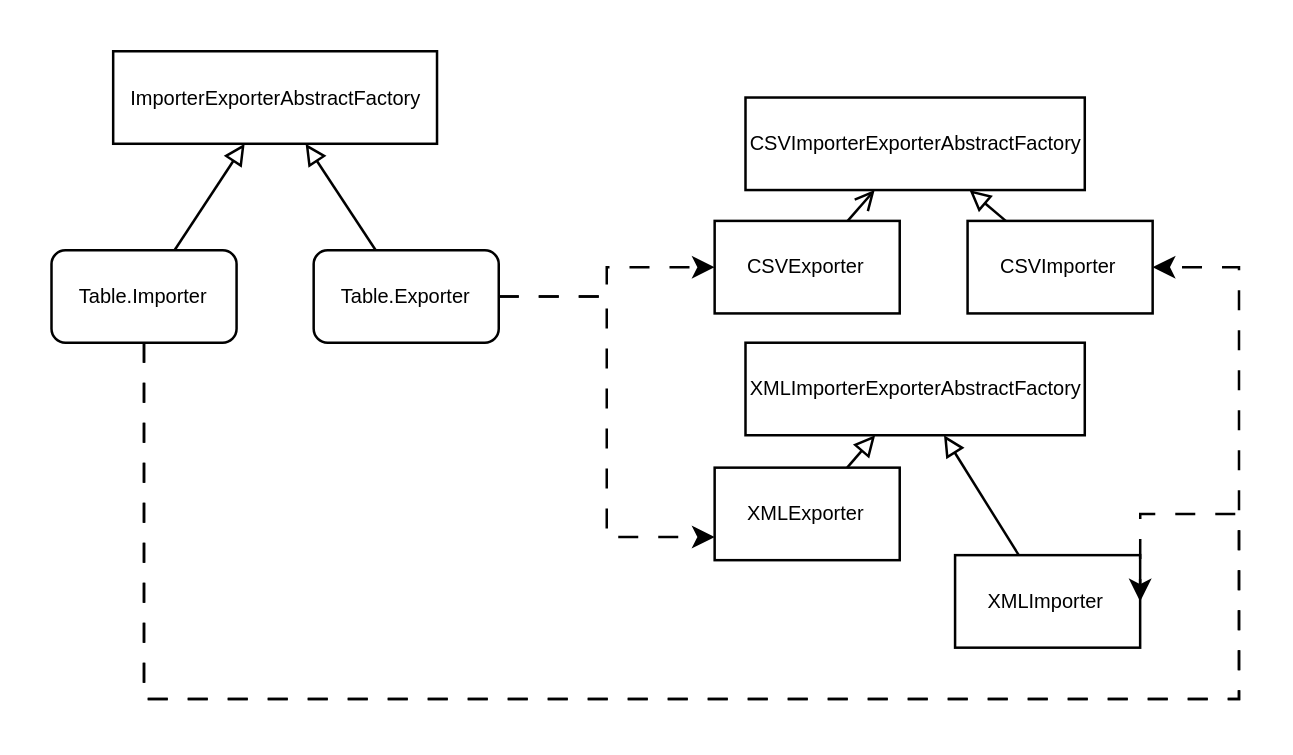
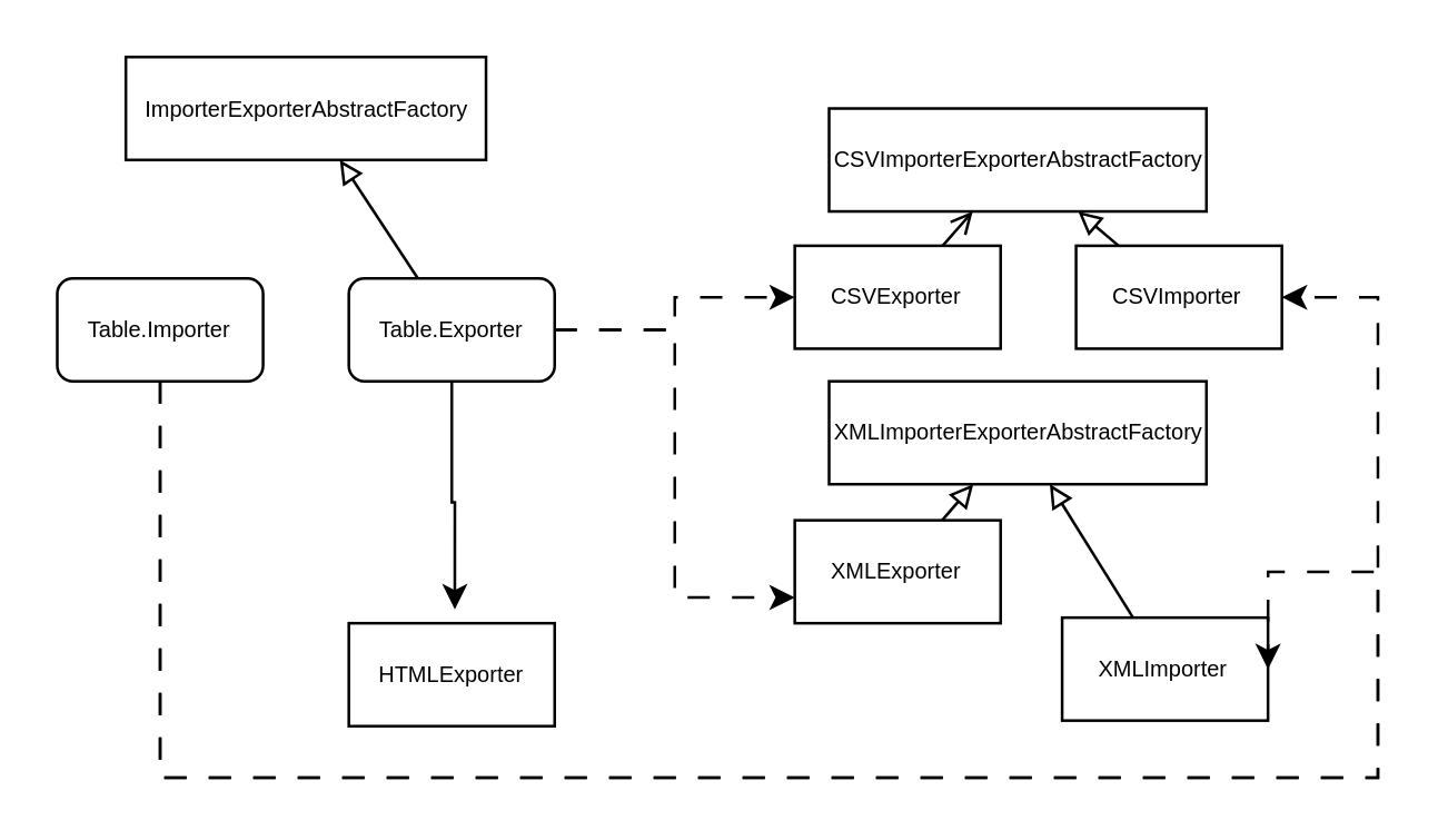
- <mxCell id="19" value="" style="endArrow=block;html=1;rounded=0;endFill=0;" parent="2" source="11" target="3" edge="1"><mxGeometry width="50" height="50" relative="1" as="geometry"><mxPoint x="55.519" y="74.026" as="sourcePoint" /><mxPoint x="86.364" y="43.182" as="targetPoint" /></mxGeometry></mxCell>
+ <mxCell id="22" style="edgeStyle=orthogonalEdgeStyle;rounded=0;orthogonalLoop=1;jettySize=auto;html=1;entryX=0.515;entryY=-0.135;entryDx=0;entryDy=0;entryPerimeter=0;" edge="1" parent="2" source="4" target="23"><mxGeometry relative="1" as="geometry"><mxPoint x="141.88" y="180" as="targetPoint" /></mxGeometry></mxCell>
+ <mxCell id="23" value="HTMLExporter" style="rounded=0;whiteSpace=wrap;html=1;fontSize=8;" vertex="1" parent="2"><mxGeometry x="104.87" y="203.568" width="74.026" height="37.013" as="geometry" /></mxCell>
